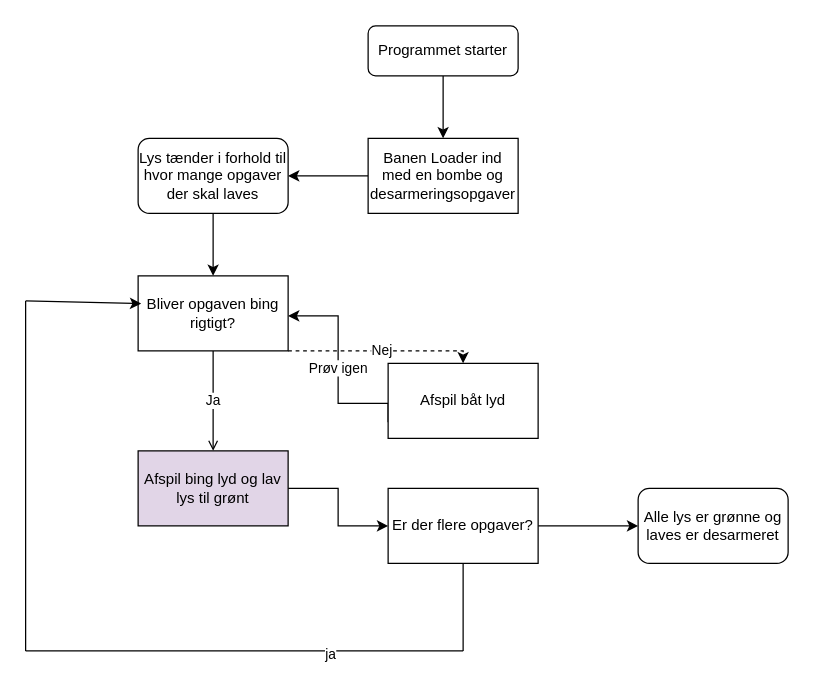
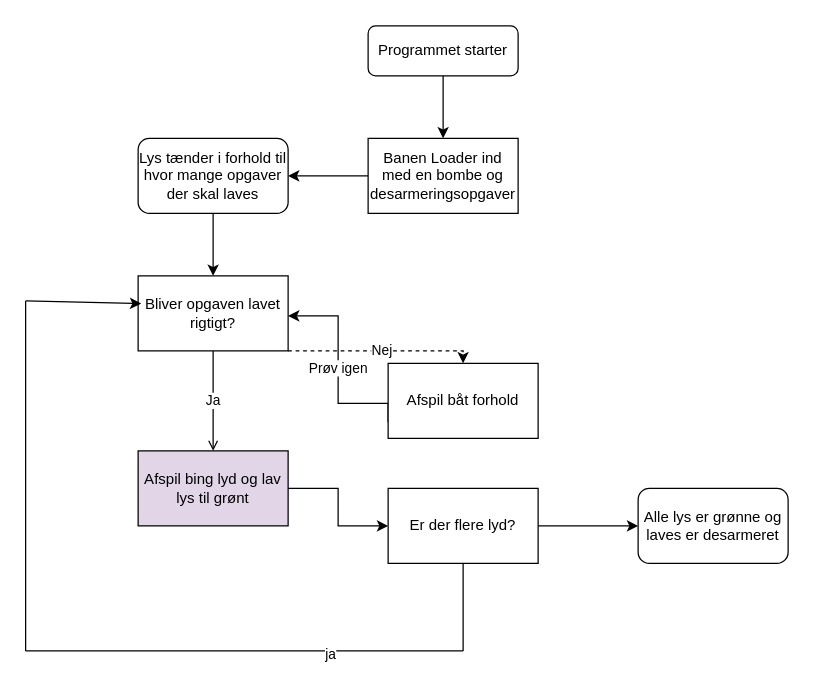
- <mxCell id="10" value="Bliver opgaven bing rigtigt?" style="rounded=0;whiteSpace=wrap;html=1;" vertex="1" parent="1"><mxGeometry x="110" y="220" width="120" height="60" as="geometry" /></mxCell>
+ <mxCell id="10" value="Bliver opgaven lavet rigtigt?" style="rounded=0;whiteSpace=wrap;html=1;" vertex="1" parent="1"><mxGeometry x="110" y="220" width="120" height="60" as="geometry" /></mxCell>
- <mxCell id="14" value="Afspil båt lyd" style="whiteSpace=wrap;html=1;rounded=0;" vertex="1" parent="1"><mxGeometry x="310" y="290" width="120" height="60" as="geometry" /></mxCell>
+ <mxCell id="14" value="Afspil båt forhold" style="whiteSpace=wrap;html=1;rounded=0;" vertex="1" parent="1"><mxGeometry x="310" y="290" width="120" height="60" as="geometry" /></mxCell>
- <mxCell id="16" value="Er der flere opgaver?" style="whiteSpace=wrap;html=1;rounded=0;" vertex="1" parent="1"><mxGeometry x="310" y="390" width="120" height="60" as="geometry" /></mxCell>
+ <mxCell id="16" value="Er der flere lyd?" style="whiteSpace=wrap;html=1;rounded=0;" vertex="1" parent="1"><mxGeometry x="310" y="390" width="120" height="60" as="geometry" /></mxCell>
